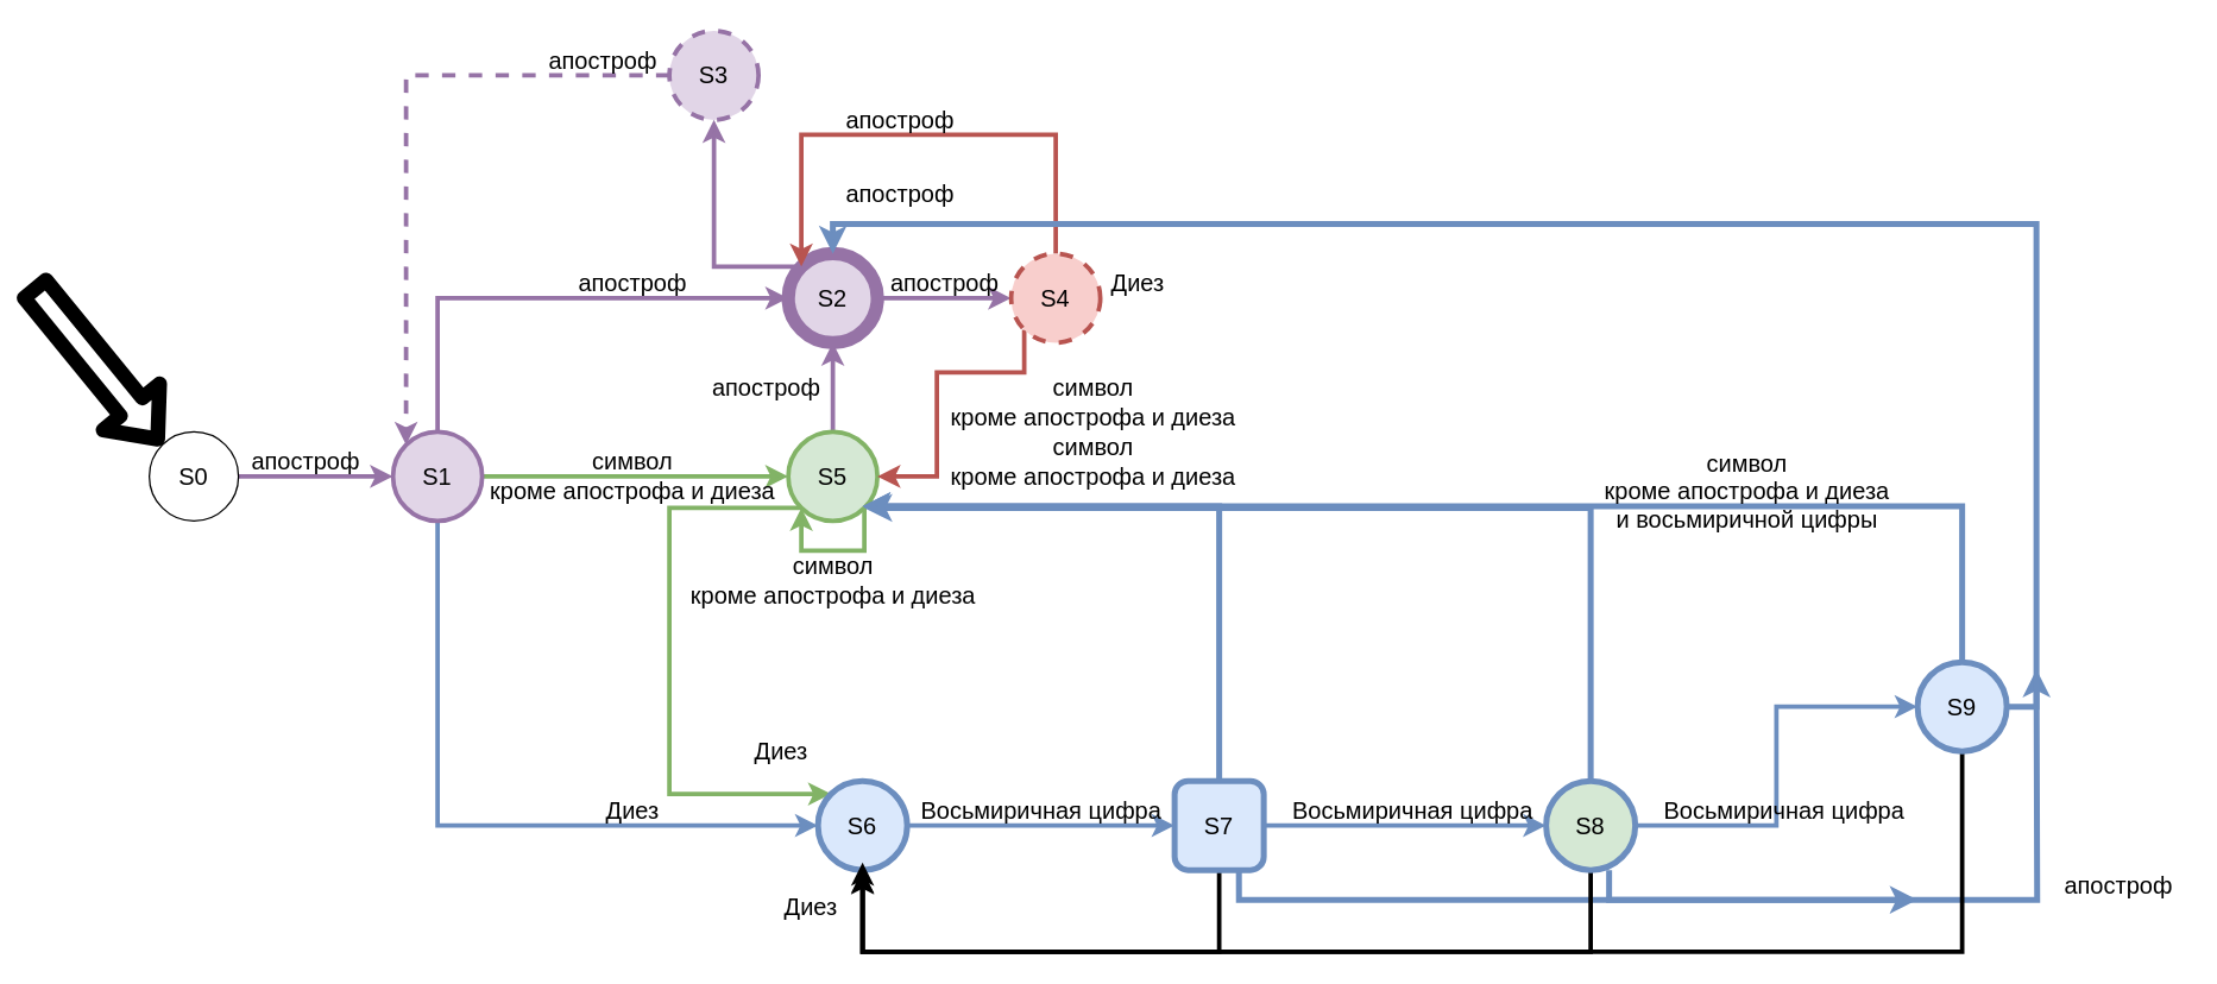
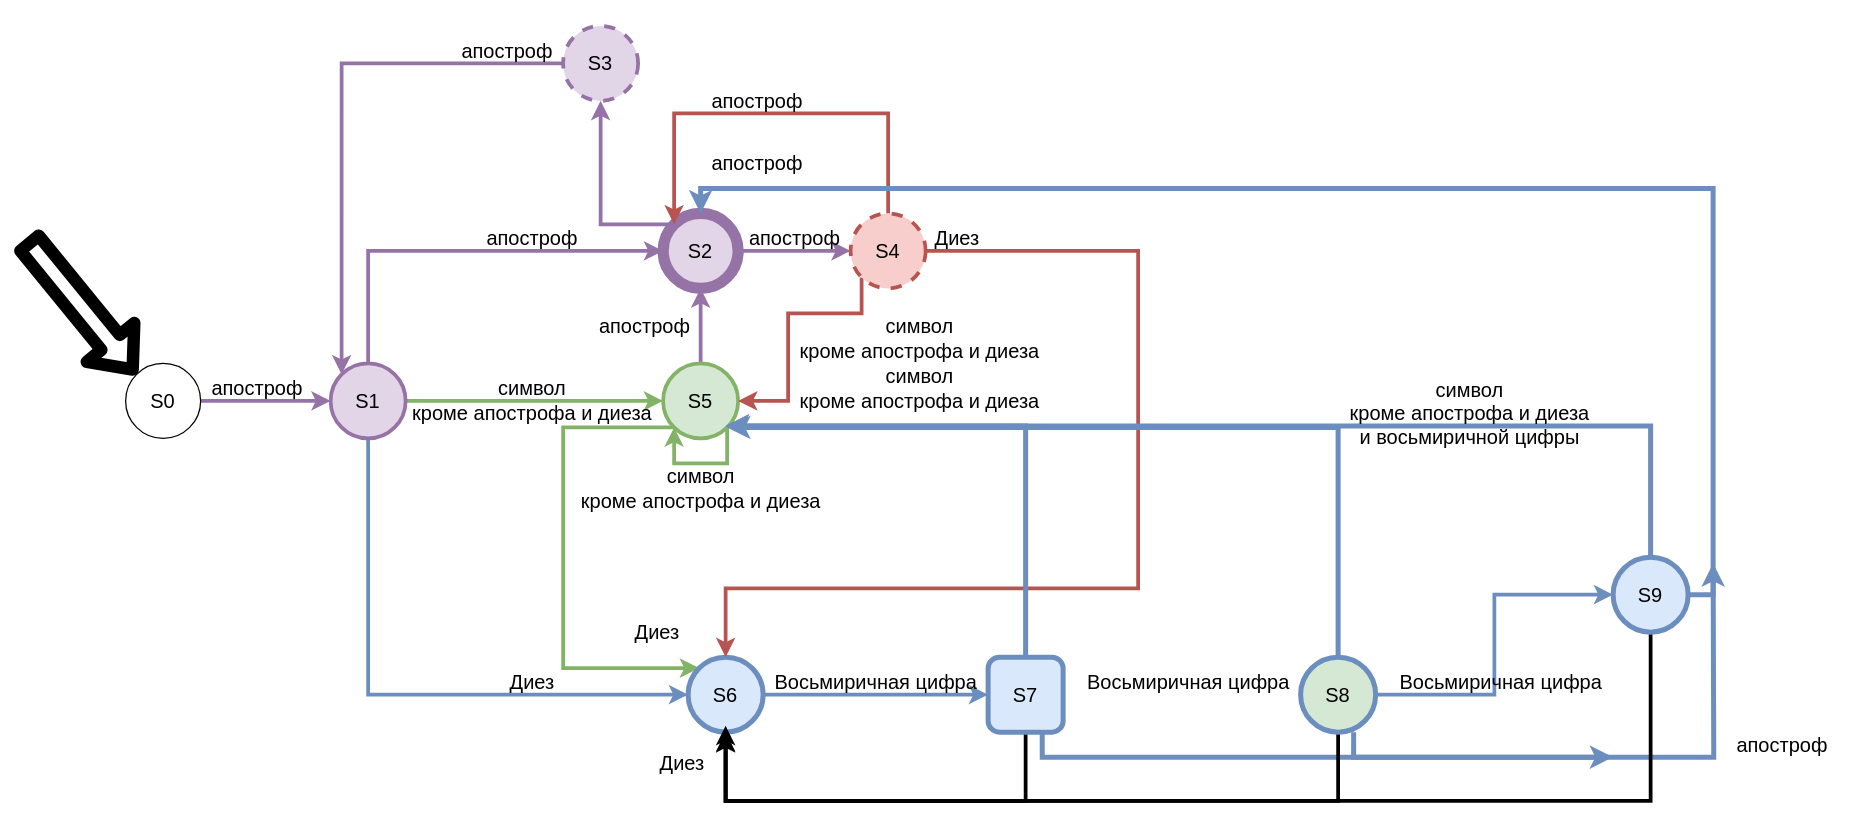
- <mxCell id="49" style="edgeStyle=orthogonalEdgeStyle;rounded=0;orthogonalLoop=1;jettySize=auto;html=1;exitX=0;exitY=0.5;exitDx=0;exitDy=0;entryX=0;entryY=0;entryDx=0;entryDy=0;fontSize=16;fillColor=#e1d5e7;strokeColor=#9673a6;strokeWidth=3;dashed=1;" parent="1" source="50" target="7" edge="1"><mxGeometry relative="1" as="geometry" /></mxCell>
+ <mxCell id="49" style="edgeStyle=orthogonalEdgeStyle;rounded=0;orthogonalLoop=1;jettySize=auto;html=1;exitX=0;exitY=0.5;exitDx=0;exitDy=0;entryX=0;entryY=0;entryDx=0;entryDy=0;fontSize=16;fillColor=#e1d5e7;strokeColor=#9673a6;strokeWidth=3;" parent="1" source="50" target="7" edge="1"><mxGeometry relative="1" as="geometry" /></mxCell>
+ <mxCell id="21" style="edgeStyle=orthogonalEdgeStyle;rounded=0;orthogonalLoop=1;jettySize=auto;html=1;exitX=1;exitY=0.5;exitDx=0;exitDy=0;entryX=0.5;entryY=0;entryDx=0;entryDy=0;fontSize=16;fillColor=#f8cecc;strokeColor=#b85450;strokeWidth=3;" parent="1" source="23" target="14" edge="1"><mxGeometry relative="1" as="geometry"><Array as="points"><mxPoint x="910" y="200" /><mxPoint x="910" y="470" /><mxPoint x="580" y="470" /></Array></mxGeometry></mxCell>
- <mxCell id="30" style="edgeStyle=orthogonalEdgeStyle;rounded=0;orthogonalLoop=1;jettySize=auto;html=1;exitX=1;exitY=0.5;exitDx=0;exitDy=0;entryX=0;entryY=0.5;entryDx=0;entryDy=0;fontSize=16;fillColor=#dae8fc;strokeColor=#6c8ebf;strokeWidth=3;" parent="1" source="34" target="40" edge="1"><mxGeometry relative="1" as="geometry" /></mxCell>
